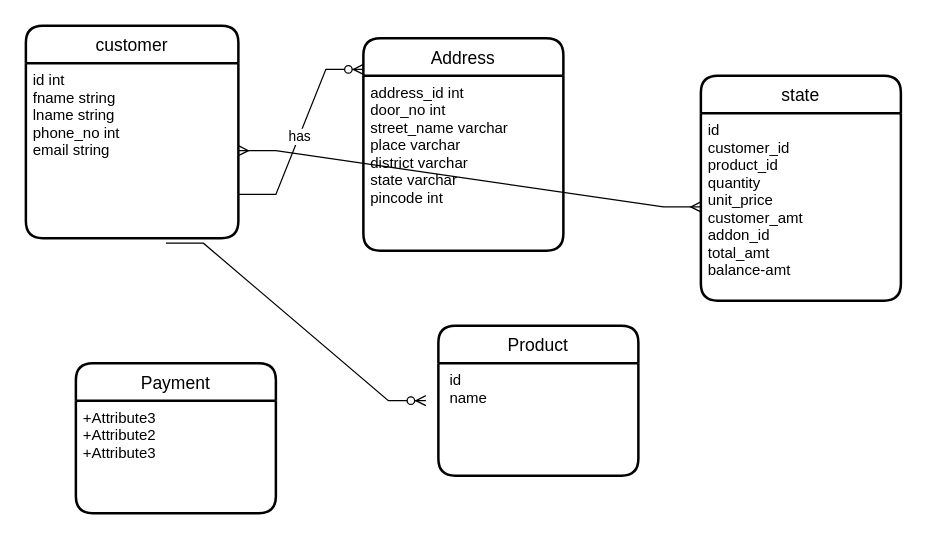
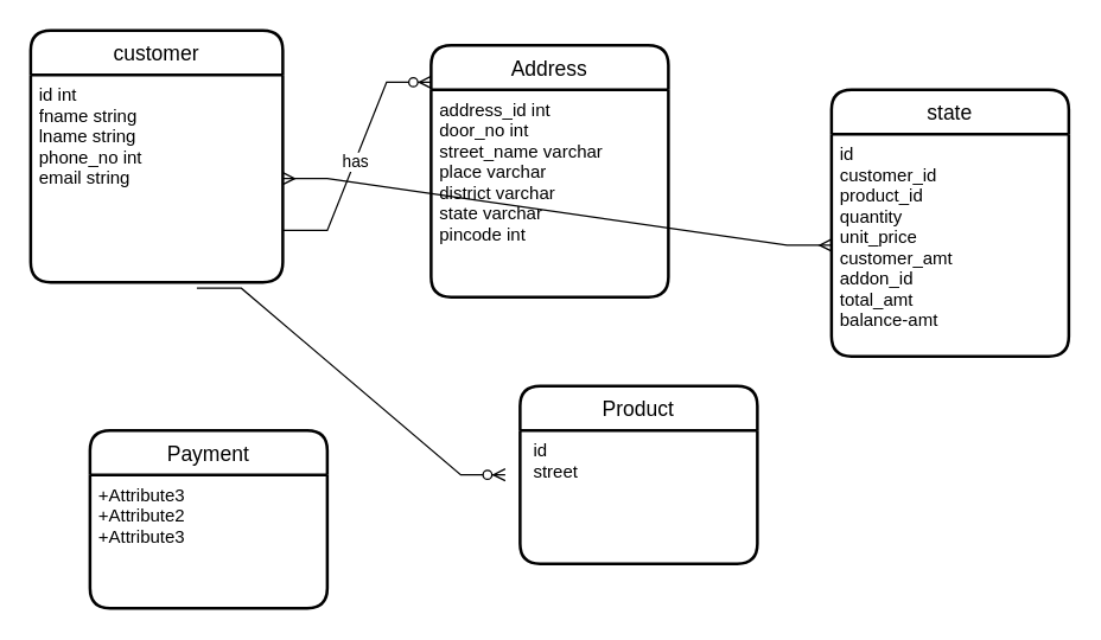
- <mxCell id="9" value=" id&#10; name&#10; " style="align=left;strokeColor=none;fillColor=none;spacingLeft=4;fontSize=12;verticalAlign=top;resizable=0;rotatable=0;part=1;" parent="8" vertex="1"><mxGeometry y="30" width="160" height="90" as="geometry" /></mxCell>
+ <mxCell id="9" value=" id&#10; street&#10; " style="align=left;strokeColor=none;fillColor=none;spacingLeft=4;fontSize=12;verticalAlign=top;resizable=0;rotatable=0;part=1;" parent="8" vertex="1"><mxGeometry y="30" width="160" height="90" as="geometry" /></mxCell>
